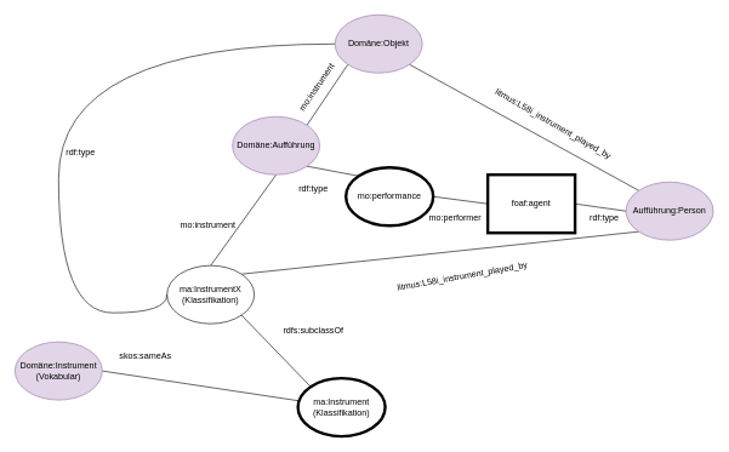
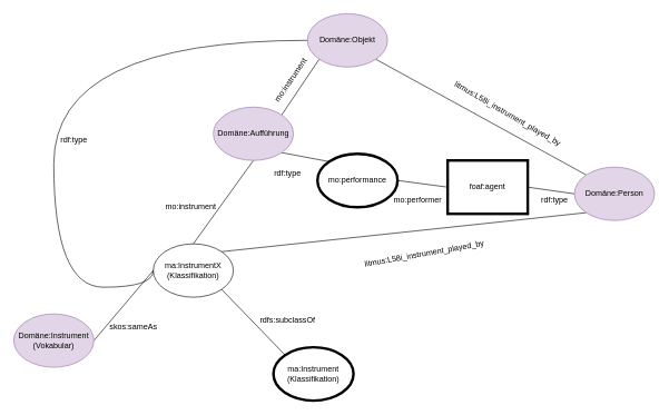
- <mxCell id="25" value="Aufführung:Person" style="ellipse;whiteSpace=wrap;html=1;fillColor=#e1d5e7;strokeColor=#9673a6;" vertex="1" parent="1"><mxGeometry x="860" y="250" width="120" height="80" as="geometry" /></mxCell>
+ <mxCell id="25" value="Domäne:Person" style="ellipse;whiteSpace=wrap;html=1;fillColor=#e1d5e7;strokeColor=#9673a6;" vertex="1" parent="1"><mxGeometry x="860" y="250" width="120" height="80" as="geometry" /></mxCell>
- <mxCell id="28" value="rdfs:subclassOf" style="text;html=1;align=center;verticalAlign=middle;resizable=0;points=[];autosize=1;" vertex="1" parent="1"><mxGeometry x="380" y="445" width="100" height="20" as="geometry" /></mxCell>
+ <mxCell id="28" value="rdfs:subclassOf" style="text;html=1;align=center;verticalAlign=middle;resizable=0;points=[];autosize=1;" vertex="1" parent="1"><mxGeometry x="380" y="470" width="100" height="20" as="geometry" /></mxCell>
- <mxCell id="6" style="orthogonalLoop=1;jettySize=auto;html=1;exitX=1;exitY=0.5;exitDx=0;exitDy=0;endArrow=none;endFill=0;rounded=0;" edge="1" parent="1" source="7" target="27"><mxGeometry relative="1" as="geometry" /></mxCell>
+ <mxCell id="6" style="orthogonalLoop=1;jettySize=auto;html=1;exitX=1;exitY=0.5;exitDx=0;exitDy=0;entryX=0;entryY=0.5;entryDx=0;entryDy=0;endArrow=none;endFill=0;rounded=0;" edge="1" parent="1" source="7" target="11"><mxGeometry relative="1" as="geometry" /></mxCell>
